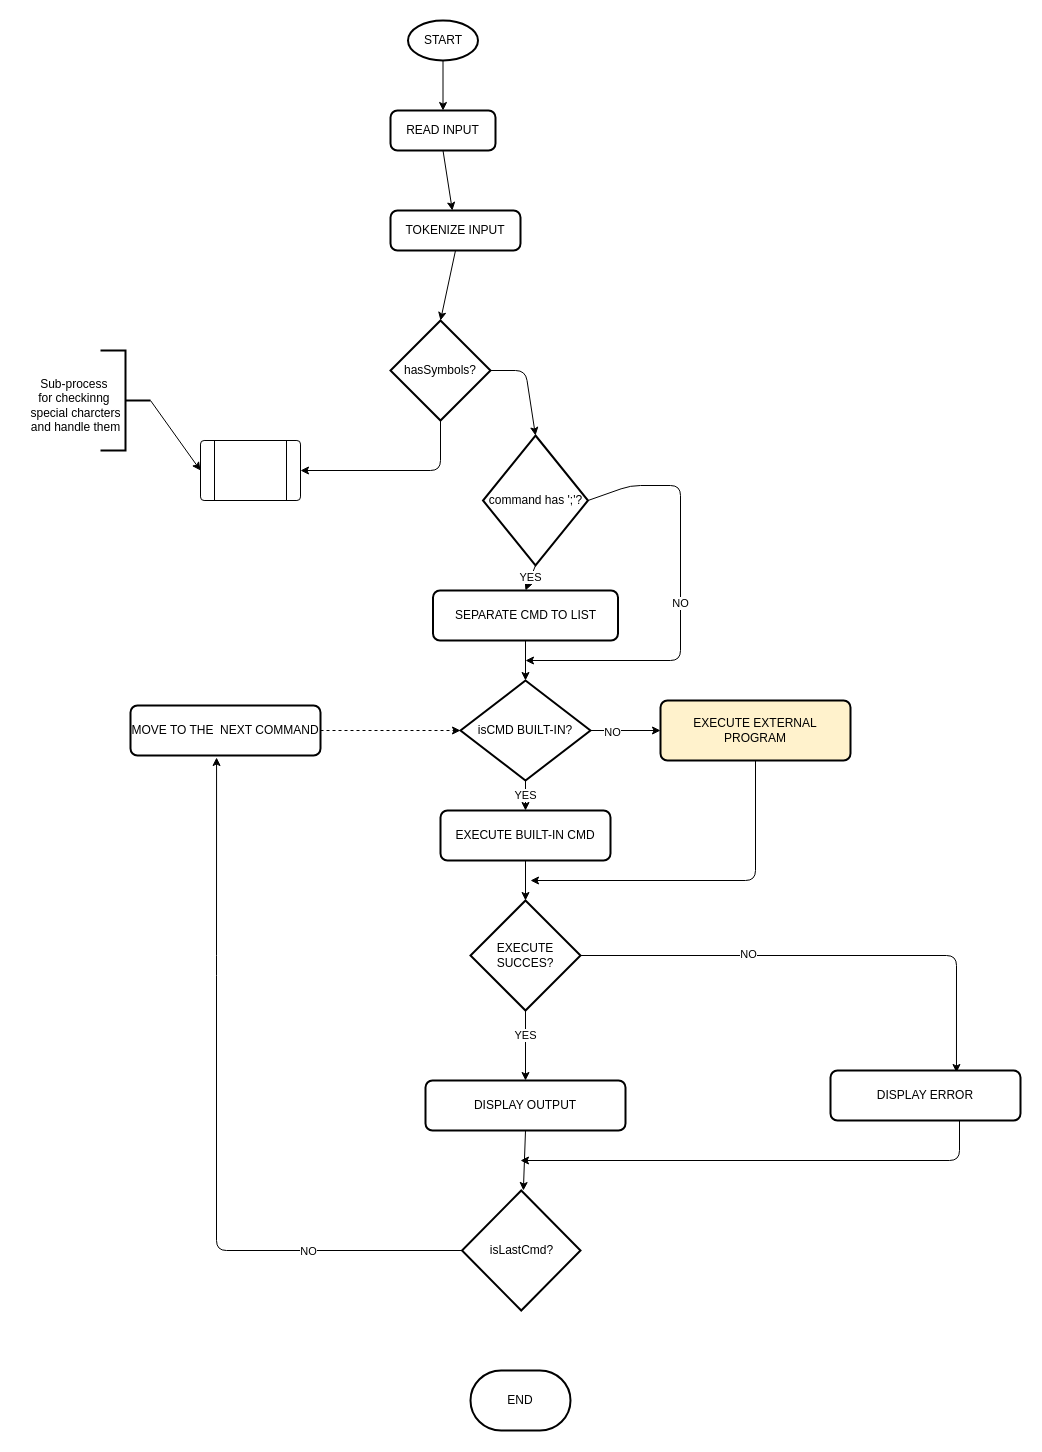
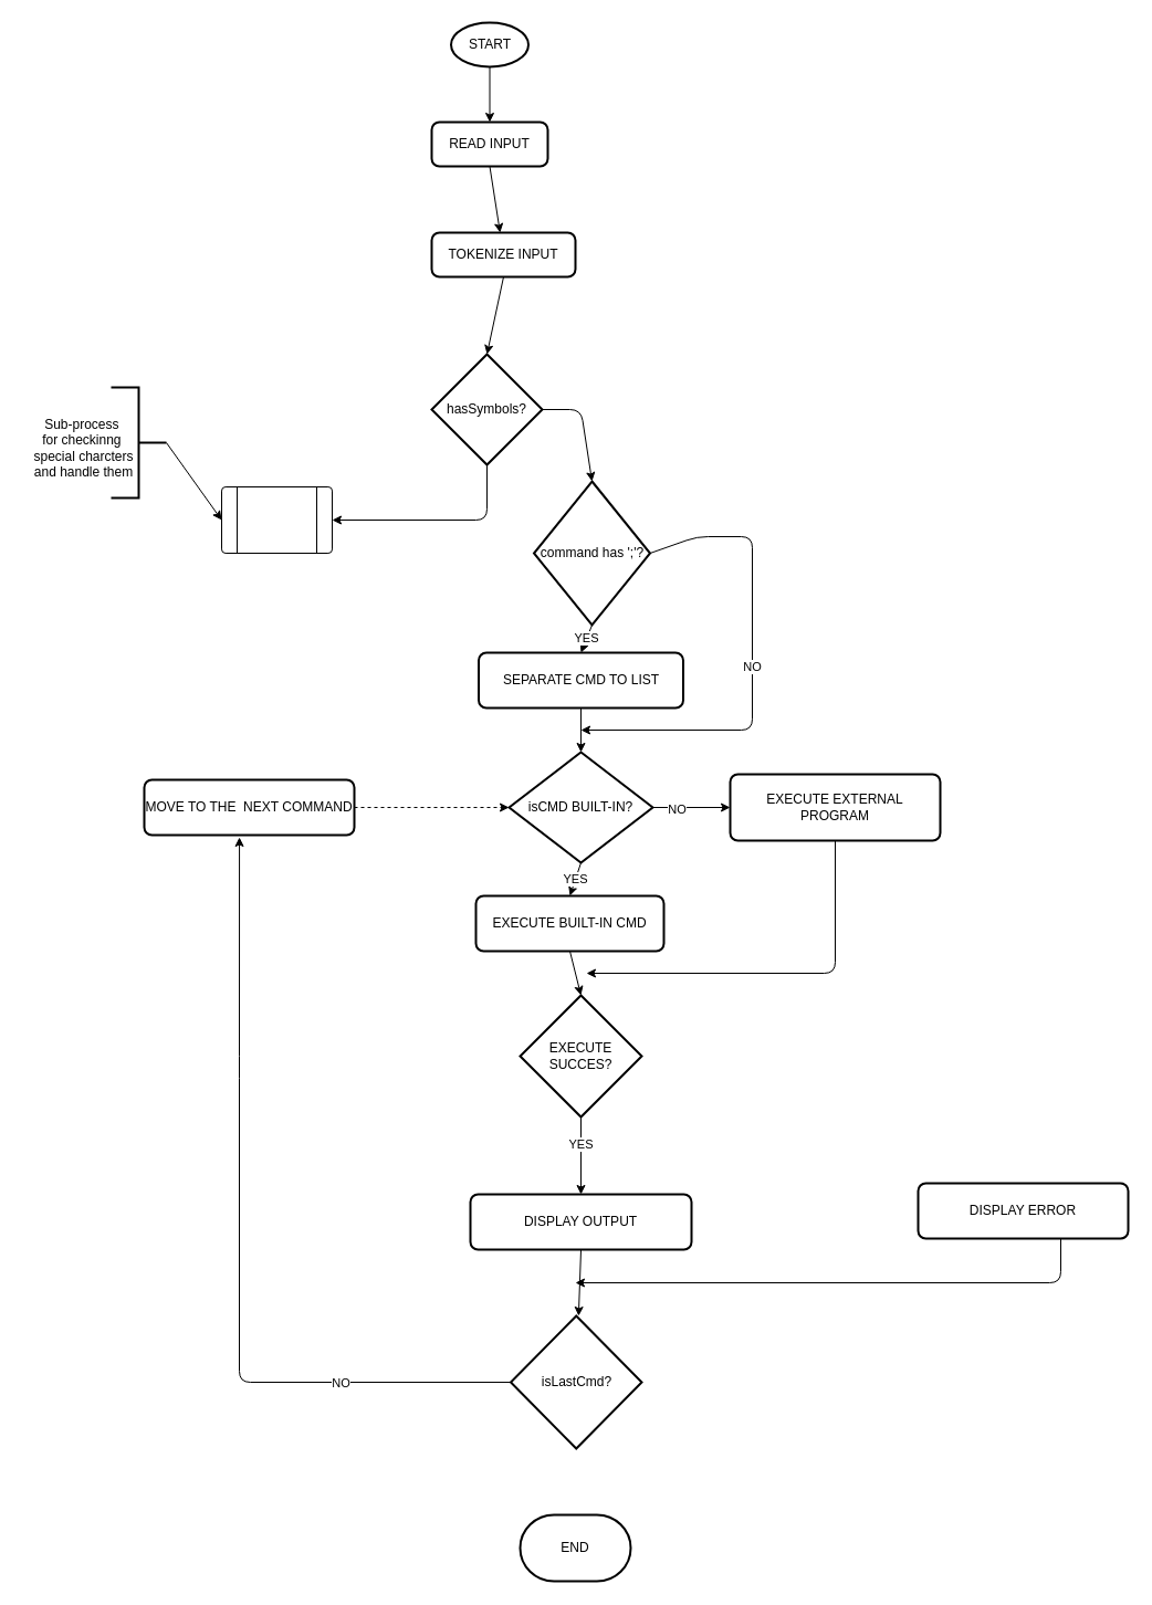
- <mxCell id="34" value="EXECUTE EXTERNAL PROGRAM" style="rounded=1;whiteSpace=wrap;html=1;absoluteArcSize=1;arcSize=14;strokeWidth=2;fillColor=#fff2cc;" vertex="1" parent="1"><mxGeometry x="660" y="700" width="190" height="60" as="geometry" /></mxCell>
+ <mxCell id="34" value="EXECUTE EXTERNAL PROGRAM" style="rounded=1;whiteSpace=wrap;html=1;absoluteArcSize=1;arcSize=14;strokeWidth=2;" vertex="1" parent="1"><mxGeometry x="660" y="700" width="190" height="60" as="geometry" /></mxCell>
- <mxCell id="36" value="EXECUTE BUILT-IN CMD" style="rounded=1;whiteSpace=wrap;html=1;absoluteArcSize=1;arcSize=14;strokeWidth=2;" vertex="1" parent="1"><mxGeometry x="440" y="810" width="170" height="50" as="geometry" /></mxCell>
+ <mxCell id="36" value="EXECUTE BUILT-IN CMD" style="rounded=1;whiteSpace=wrap;html=1;absoluteArcSize=1;arcSize=14;strokeWidth=2;" vertex="1" parent="1"><mxGeometry x="430" y="810" width="170" height="50" as="geometry" /></mxCell>
- <mxCell id="28" style="edgeStyle=none;html=1;exitX=1;exitY=0.5;exitDx=0;exitDy=0;exitPerimeter=0;entryX=0.663;entryY=0.04;entryDx=0;entryDy=0;entryPerimeter=0;" edge="1" parent="1" source="30" target="42"><mxGeometry relative="1" as="geometry"><Array as="points"><mxPoint x="956" y="955" /></Array></mxGeometry></mxCell>
- <mxCell id="29" value="NO" style="edgeLabel;html=1;align=center;verticalAlign=middle;resizable=0;points=[];" vertex="1" connectable="0" parent="28"><mxGeometry x="-0.323" y="2" relative="1" as="geometry"><mxPoint as="offset" /></mxGeometry></mxCell>
